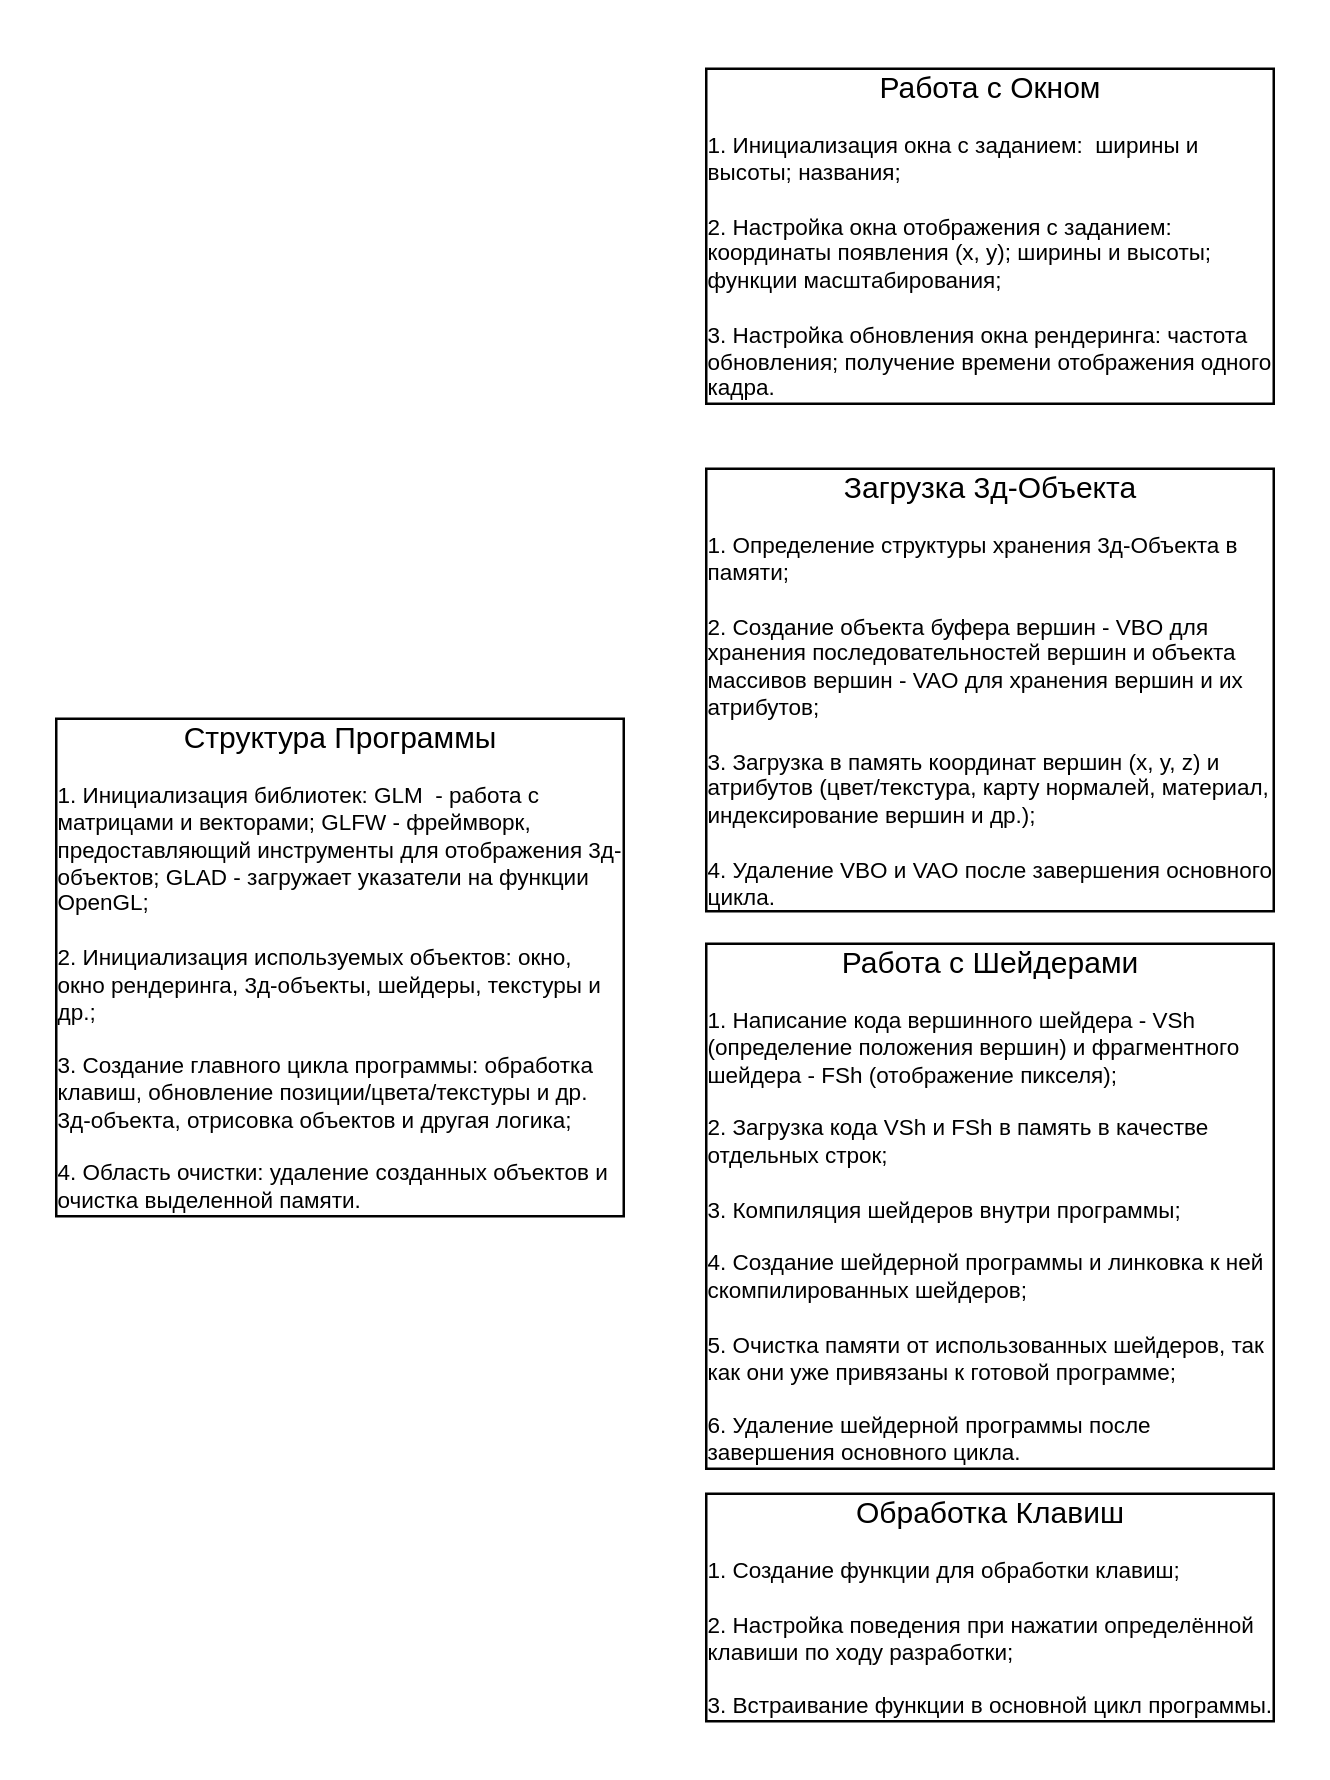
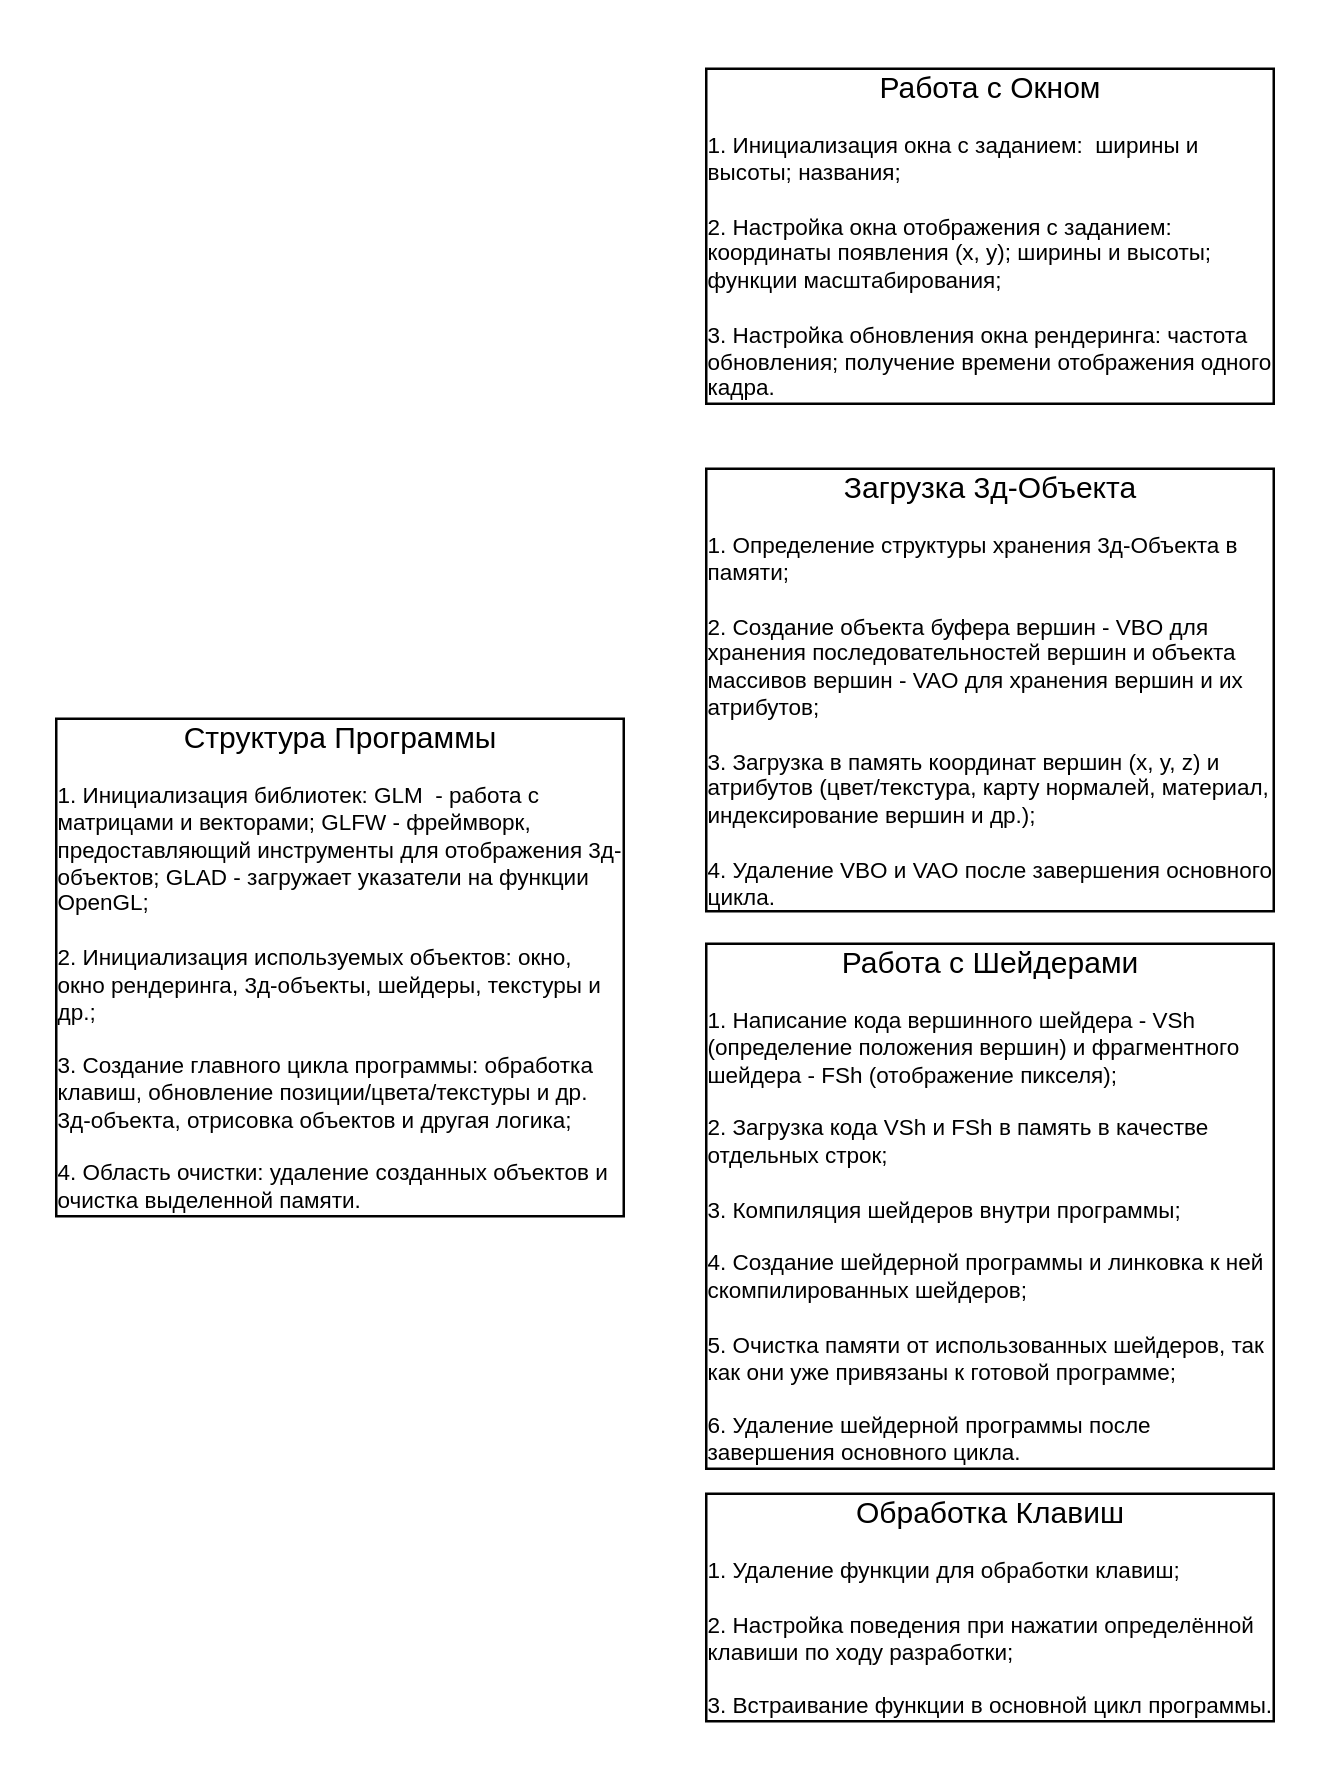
- <mxCell id="5" value="&lt;div style=&quot;text-align: center;&quot;&gt;&lt;span style=&quot;font-size: 12px;&quot;&gt;Обработка Клавиш&lt;/span&gt;&lt;/div&gt;&lt;div&gt;&lt;br&gt;&lt;/div&gt;1. Создание функции для обработки клавиш;&lt;div&gt;&lt;br&gt;&lt;/div&gt;&lt;div&gt;2. Настройка поведения при нажатии определённой клавиши по ходу разработки;&lt;/div&gt;&lt;div&gt;&lt;br&gt;&lt;/div&gt;&lt;div&gt;3. Встраивание функции в основной цикл программы.&lt;/div&gt;" style="text;html=1;align=left;verticalAlign=top;rounded=0;fontSize=9;labelPosition=center;verticalLabelPosition=middle;spacingBottom=0;labelBorderColor=default;whiteSpace=wrap;textShadow=0;labelBackgroundColor=default;" vertex="1" parent="1"><mxGeometry x="280" y="590" width="230" height="100" as="geometry" /></mxCell>
+ <mxCell id="5" value="&lt;div style=&quot;text-align: center;&quot;&gt;&lt;span style=&quot;font-size: 12px;&quot;&gt;Обработка Клавиш&lt;/span&gt;&lt;/div&gt;&lt;div&gt;&lt;br&gt;&lt;/div&gt;1. Удаление функции для обработки клавиш;&lt;div&gt;&lt;br&gt;&lt;/div&gt;&lt;div&gt;2. Настройка поведения при нажатии определённой клавиши по ходу разработки;&lt;/div&gt;&lt;div&gt;&lt;br&gt;&lt;/div&gt;&lt;div&gt;3. Встраивание функции в основной цикл программы.&lt;/div&gt;" style="text;html=1;align=left;verticalAlign=top;rounded=0;fontSize=9;labelPosition=center;verticalLabelPosition=middle;spacingBottom=0;labelBorderColor=default;whiteSpace=wrap;textShadow=0;labelBackgroundColor=default;" vertex="1" parent="1"><mxGeometry x="280" y="590" width="230" height="100" as="geometry" /></mxCell>
